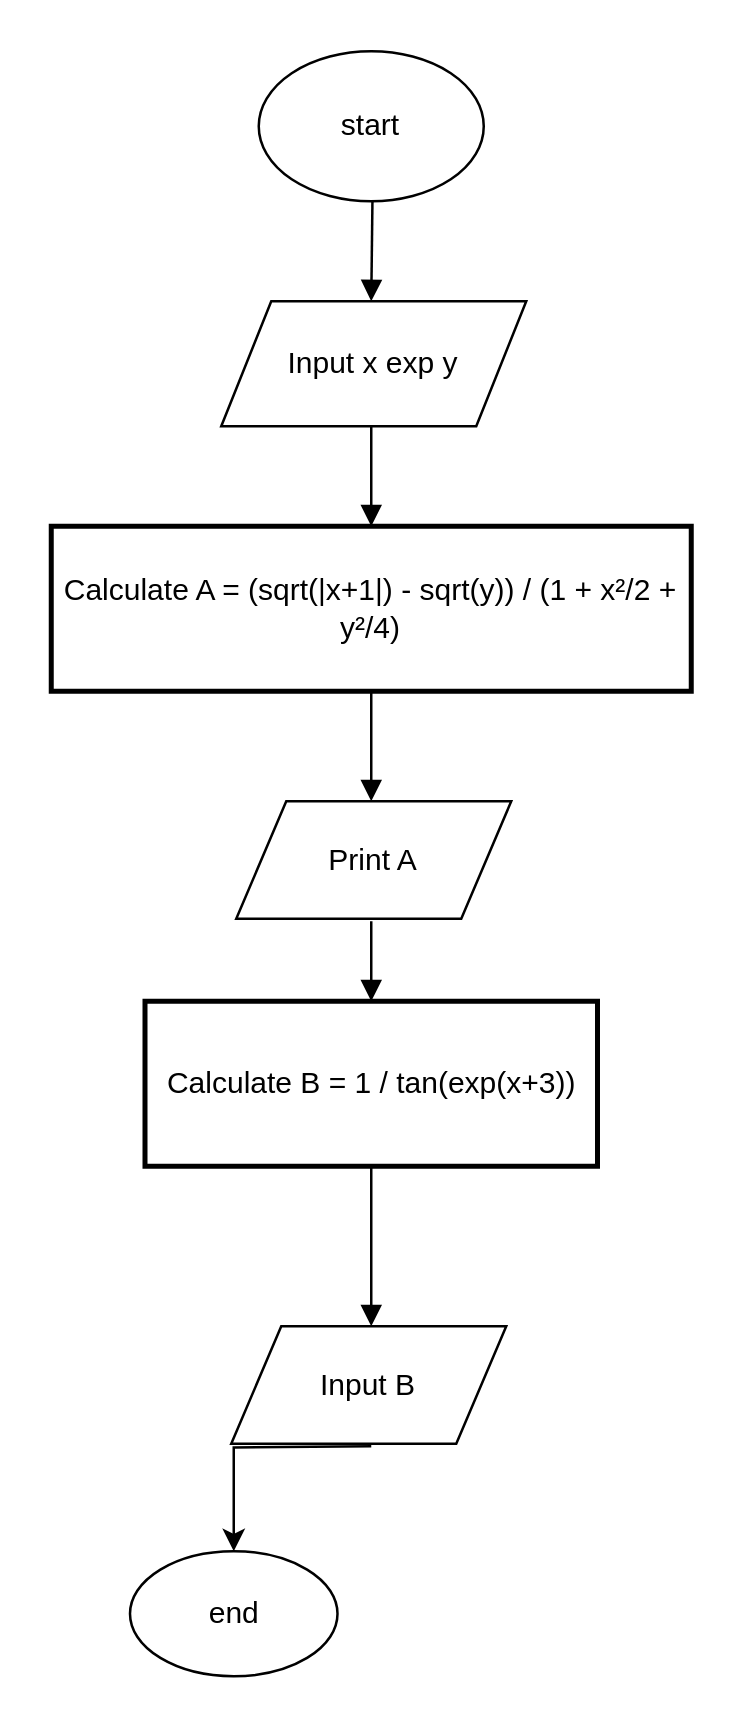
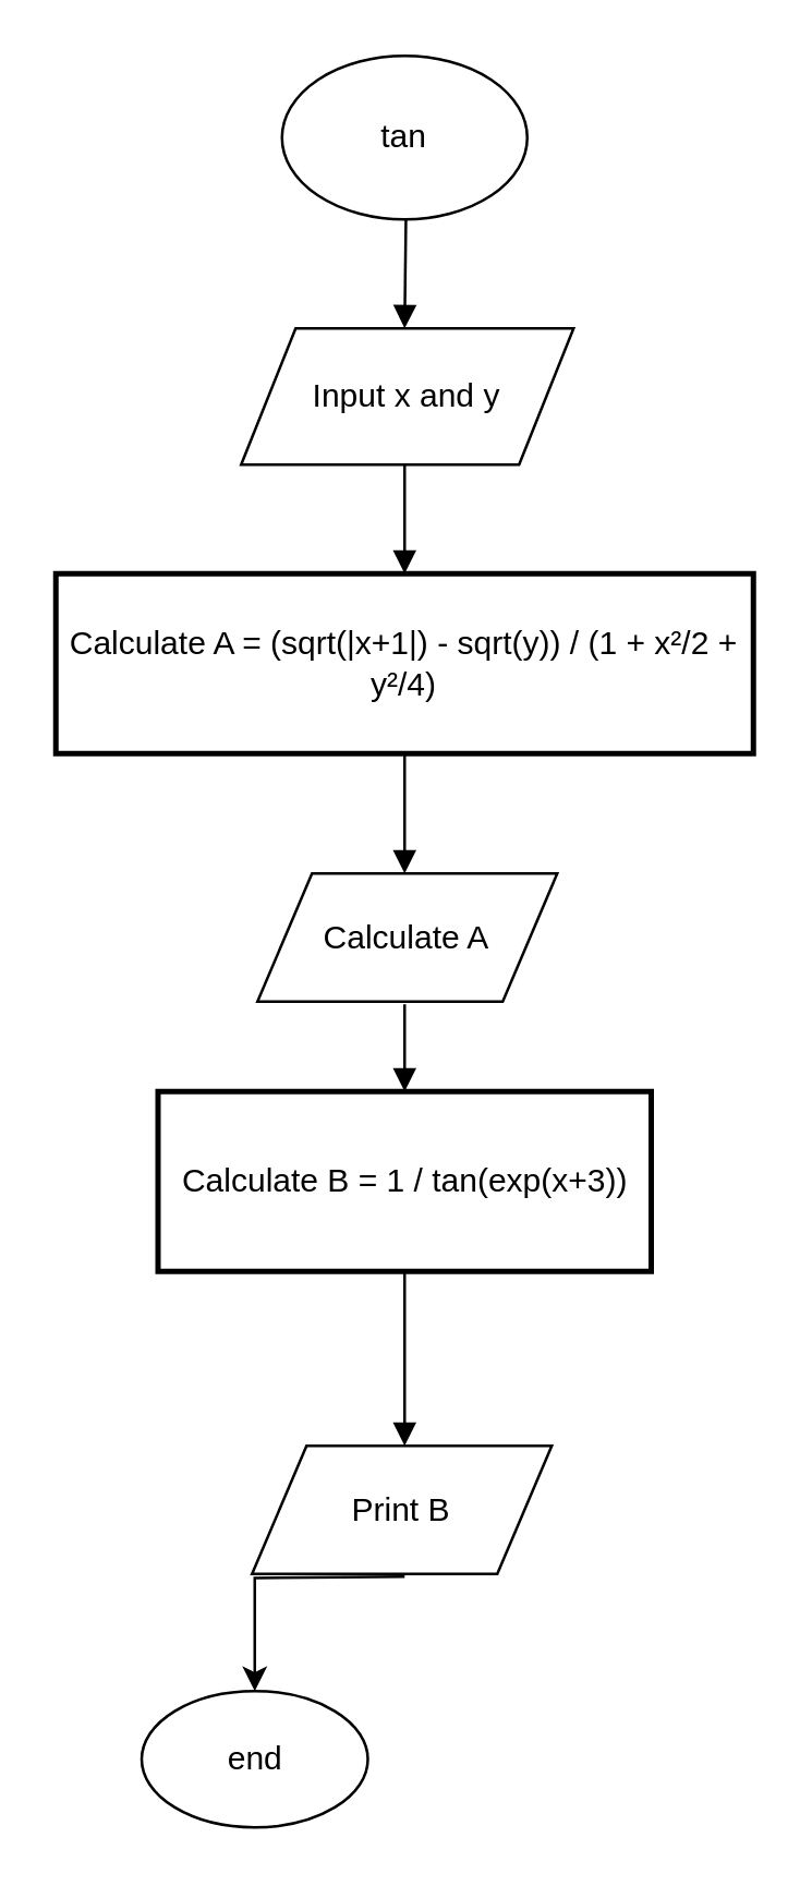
- <mxCell id="10" value="start" style="ellipse;whiteSpace=wrap;html=1;" vertex="1" parent="1"><mxGeometry x="103" y="20" width="90" height="60" as="geometry" /></mxCell>
+ <mxCell id="10" value="tan" style="ellipse;whiteSpace=wrap;html=1;" vertex="1" parent="1"><mxGeometry x="103" y="20" width="90" height="60" as="geometry" /></mxCell>
- <mxCell id="12" value="Input x exp y" style="shape=parallelogram;perimeter=parallelogramPerimeter;whiteSpace=wrap;html=1;fixedSize=1;" vertex="1" parent="1"><mxGeometry x="88" y="120" width="122" height="50" as="geometry" /></mxCell>
+ <mxCell id="12" value="Input x and y" style="shape=parallelogram;perimeter=parallelogramPerimeter;whiteSpace=wrap;html=1;fixedSize=1;" vertex="1" parent="1"><mxGeometry x="88" y="120" width="122" height="50" as="geometry" /></mxCell>
- <mxCell id="13" value="Print A" style="shape=parallelogram;perimeter=parallelogramPerimeter;whiteSpace=wrap;html=1;fixedSize=1;" vertex="1" parent="1"><mxGeometry x="94" y="320" width="110" height="47" as="geometry" /></mxCell>
+ <mxCell id="13" value="Calculate A" style="shape=parallelogram;perimeter=parallelogramPerimeter;whiteSpace=wrap;html=1;fixedSize=1;" vertex="1" parent="1"><mxGeometry x="94" y="320" width="110" height="47" as="geometry" /></mxCell>
- <mxCell id="14" value="Input B" style="shape=parallelogram;perimeter=parallelogramPerimeter;whiteSpace=wrap;html=1;fixedSize=1;" vertex="1" parent="1"><mxGeometry x="92" y="530" width="110" height="47" as="geometry" /></mxCell>
+ <mxCell id="14" value="Print B" style="shape=parallelogram;perimeter=parallelogramPerimeter;whiteSpace=wrap;html=1;fixedSize=1;" vertex="1" parent="1"><mxGeometry x="92" y="530" width="110" height="47" as="geometry" /></mxCell>
